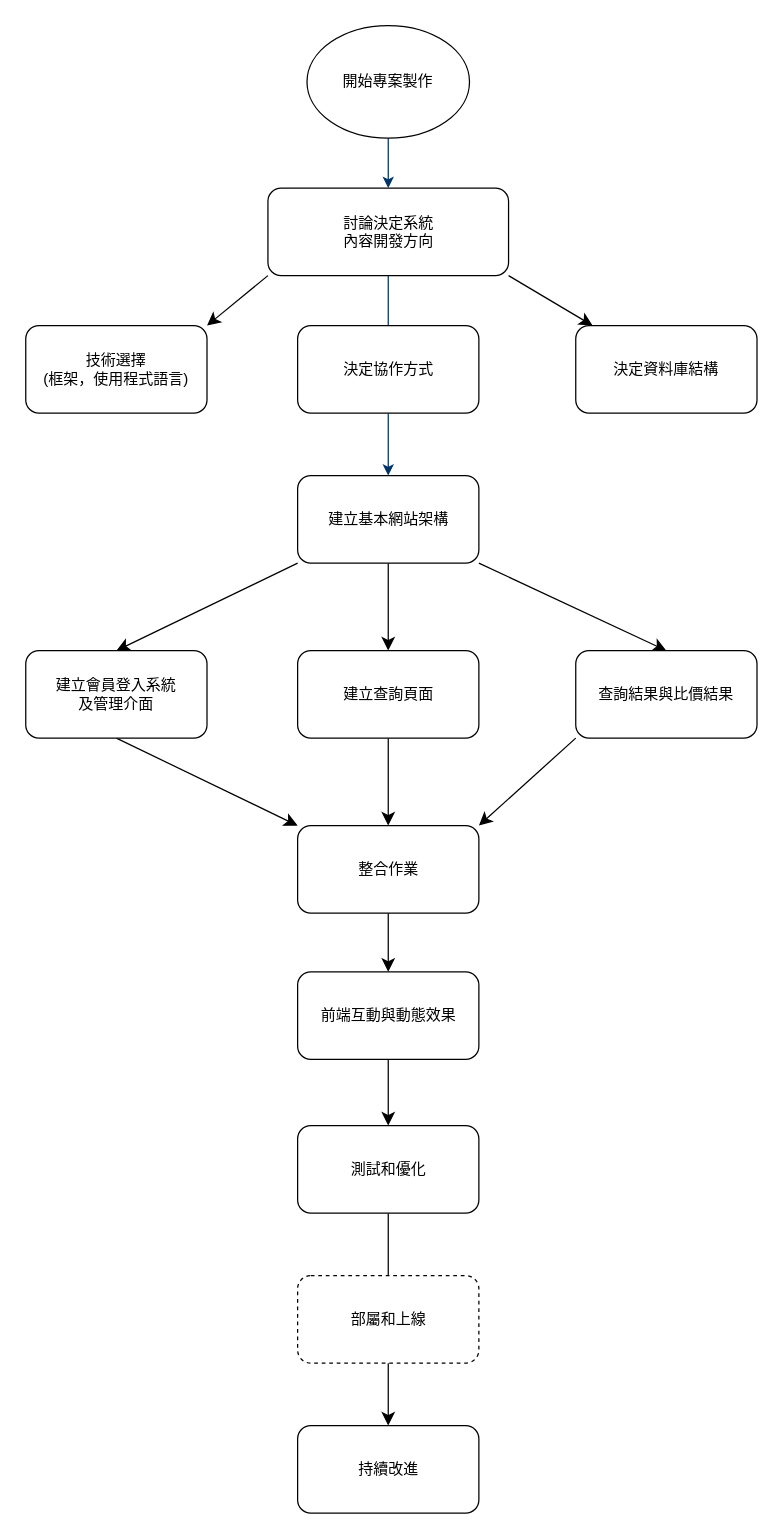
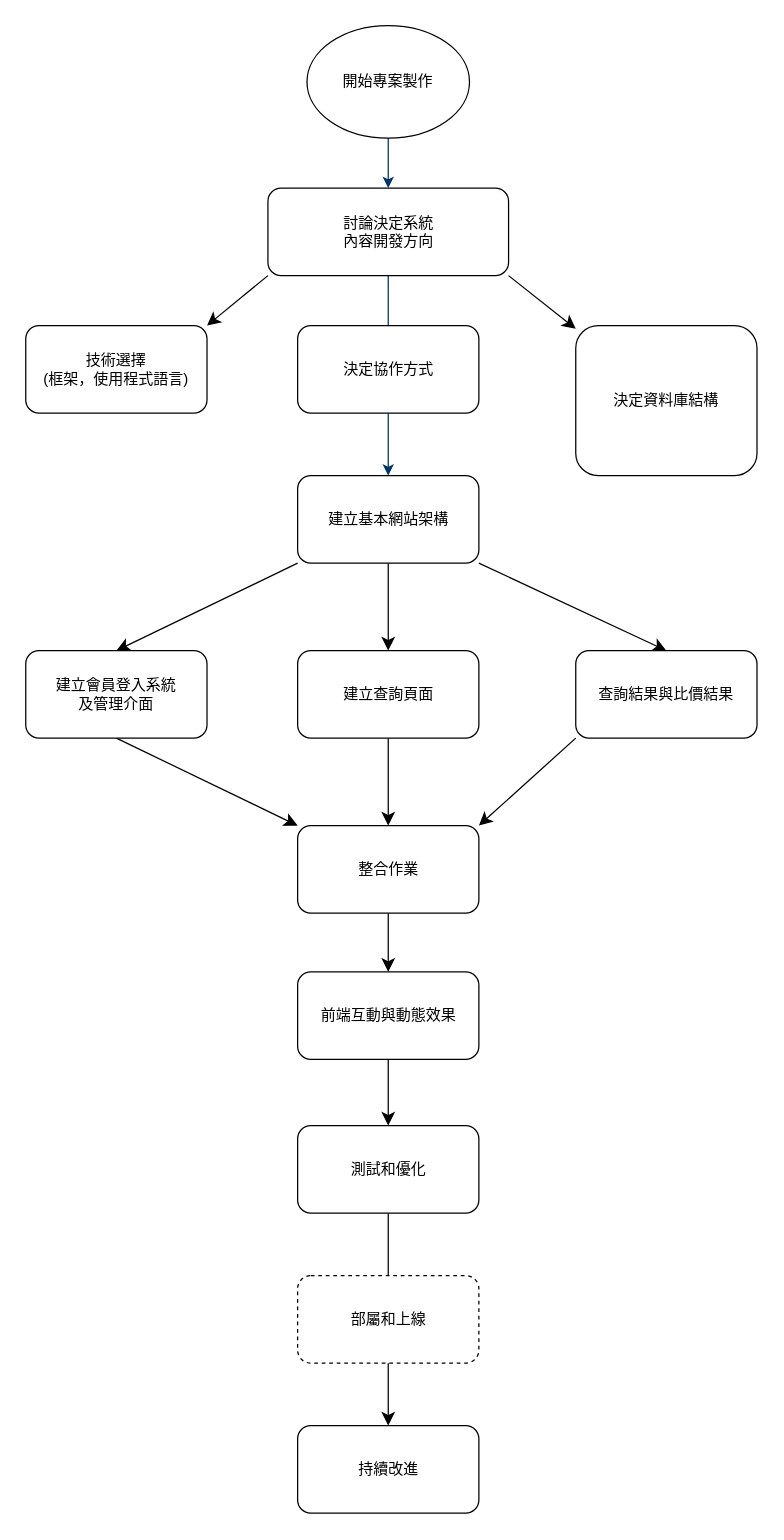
- <mxCell id="11" value="決定資料庫結構" style="rounded=1;whiteSpace=wrap;html=1;" vertex="1" parent="1"><mxGeometry x="460" y="260" width="145" height="70" as="geometry" /></mxCell>
+ <mxCell id="11" value="決定資料庫結構" style="rounded=1;whiteSpace=wrap;html=1;" vertex="1" parent="1"><mxGeometry x="460" y="260" width="145" height="120" as="geometry" /></mxCell>
